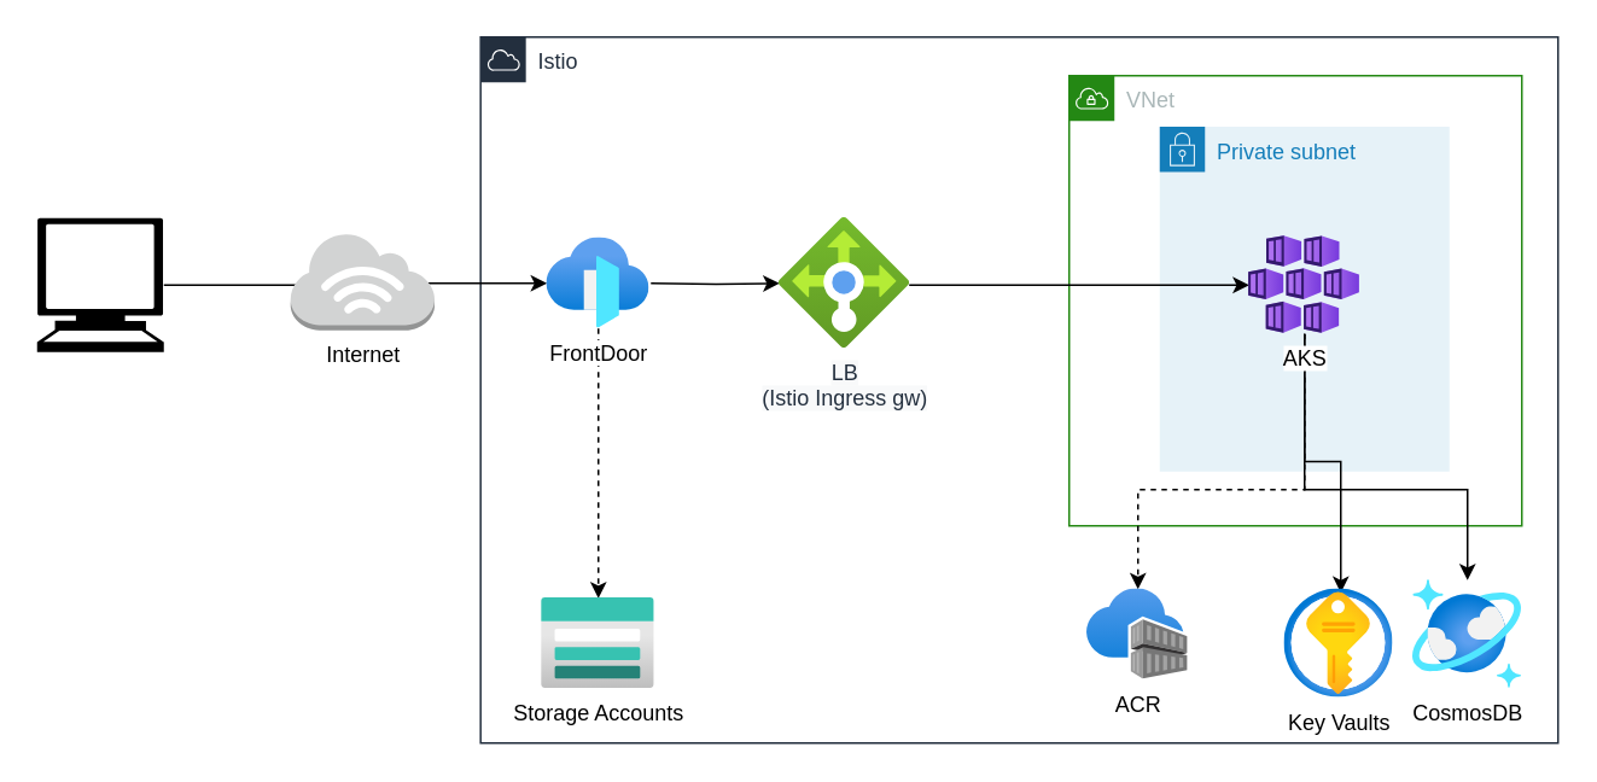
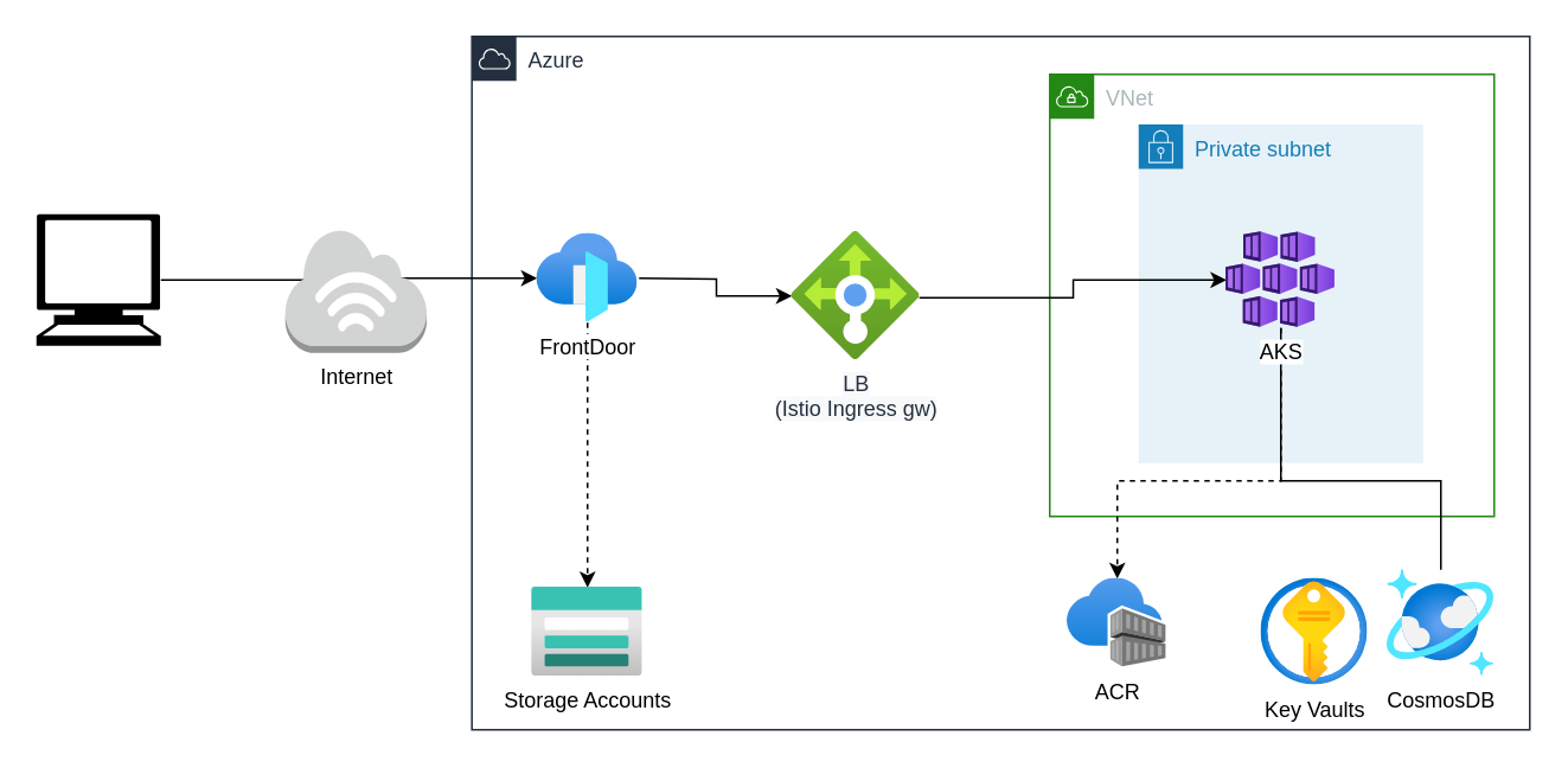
- <mxCell id="2" value="Istio" style="points=[[0,0],[0.25,0],[0.5,0],[0.75,0],[1,0],[1,0.25],[1,0.5],[1,0.75],[1,1],[0.75,1],[0.5,1],[0.25,1],[0,1],[0,0.75],[0,0.5],[0,0.25]];outlineConnect=0;gradientColor=none;html=1;whiteSpace=wrap;fontSize=12;fontStyle=0;shape=mxgraph.aws4.group;grIcon=mxgraph.aws4.group_aws_cloud;strokeColor=#232F3E;fillColor=none;verticalAlign=top;align=left;spacingLeft=30;fontColor=#232F3E;dashed=0;" vertex="1" parent="1"><mxGeometry x="264.95" y="20" width="595.05" height="390" as="geometry" /></mxCell>
+ <mxCell id="2" value="Azure" style="points=[[0,0],[0.25,0],[0.5,0],[0.75,0],[1,0],[1,0.25],[1,0.5],[1,0.75],[1,1],[0.75,1],[0.5,1],[0.25,1],[0,1],[0,0.75],[0,0.5],[0,0.25]];outlineConnect=0;gradientColor=none;html=1;whiteSpace=wrap;fontSize=12;fontStyle=0;shape=mxgraph.aws4.group;grIcon=mxgraph.aws4.group_aws_cloud;strokeColor=#232F3E;fillColor=none;verticalAlign=top;align=left;spacingLeft=30;fontColor=#232F3E;dashed=0;" vertex="1" parent="1"><mxGeometry x="264.95" y="20" width="595.05" height="390" as="geometry" /></mxCell>
- <mxCell id="9" value="Internet" style="outlineConnect=0;dashed=0;verticalLabelPosition=bottom;verticalAlign=top;align=center;html=1;shape=mxgraph.aws3.internet_3;fillColor=#D2D3D3;gradientColor=none;" parent="1" vertex="1"><mxGeometry x="160" y="128" width="79.5" height="54" as="geometry" /></mxCell>
+ <mxCell id="9" value="Internet" style="outlineConnect=0;dashed=0;verticalLabelPosition=bottom;verticalAlign=top;align=center;html=1;shape=mxgraph.aws3.internet_3;fillColor=#D2D3D3;gradientColor=none;" parent="1" vertex="1"><mxGeometry x="160" y="128" width="79.5" height="70" as="geometry" /></mxCell>
- <mxCell id="20" value="&lt;span style=&quot;color: rgb(35 , 47 , 62) ; background-color: rgb(248 , 249 , 250)&quot;&gt;LB&lt;/span&gt;&lt;br style=&quot;color: rgb(35 , 47 , 62) ; background-color: rgb(248 , 249 , 250)&quot;&gt;&lt;span style=&quot;color: rgb(35 , 47 , 62) ; background-color: rgb(248 , 249 , 250)&quot;&gt;(Istio Ingress gw)&lt;/span&gt;" style="aspect=fixed;html=1;points=[];align=center;image;fontSize=12;image=img/lib/azure2/networking/Load_Balancers.svg;" vertex="1" parent="1"><mxGeometry x="430" y="120" width="72" height="72" as="geometry" /></mxCell>
+ <mxCell id="20" value="&lt;span style=&quot;color: rgb(35 , 47 , 62) ; background-color: rgb(248 , 249 , 250)&quot;&gt;LB&lt;/span&gt;&lt;br style=&quot;color: rgb(35 , 47 , 62) ; background-color: rgb(248 , 249 , 250)&quot;&gt;&lt;span style=&quot;color: rgb(35 , 47 , 62) ; background-color: rgb(248 , 249 , 250)&quot;&gt;(Istio Ingress gw)&lt;/span&gt;" style="aspect=fixed;html=1;points=[];align=center;image;fontSize=12;image=img/lib/azure2/networking/Load_Balancers.svg;" vertex="1" parent="1"><mxGeometry x="445" y="130" width="72" height="72" as="geometry" /></mxCell>
- <mxCell id="11" style="edgeStyle=orthogonalEdgeStyle;rounded=0;orthogonalLoop=1;jettySize=auto;html=1;entryX=0.517;entryY=0.033;entryDx=0;entryDy=0;entryPerimeter=0;" edge="1" parent="1" source="13" target="17"><mxGeometry relative="1" as="geometry" /></mxCell>
- <mxCell id="12" style="edgeStyle=orthogonalEdgeStyle;rounded=0;orthogonalLoop=1;jettySize=auto;html=1;" edge="1" parent="1" source="13" target="18"><mxGeometry relative="1" as="geometry"><Array as="points"><mxPoint x="720" y="270" /><mxPoint x="810" y="270" /></Array></mxGeometry></mxCell>
+ <mxCell id="12" style="edgeStyle=orthogonalEdgeStyle;rounded=0;orthogonalLoop=1;jettySize=auto;html=1;endArrow=none;" edge="1" parent="1" source="13" target="18"><mxGeometry relative="1" as="geometry"><Array as="points"><mxPoint x="720" y="270" /><mxPoint x="810" y="270" /></Array></mxGeometry></mxCell>
